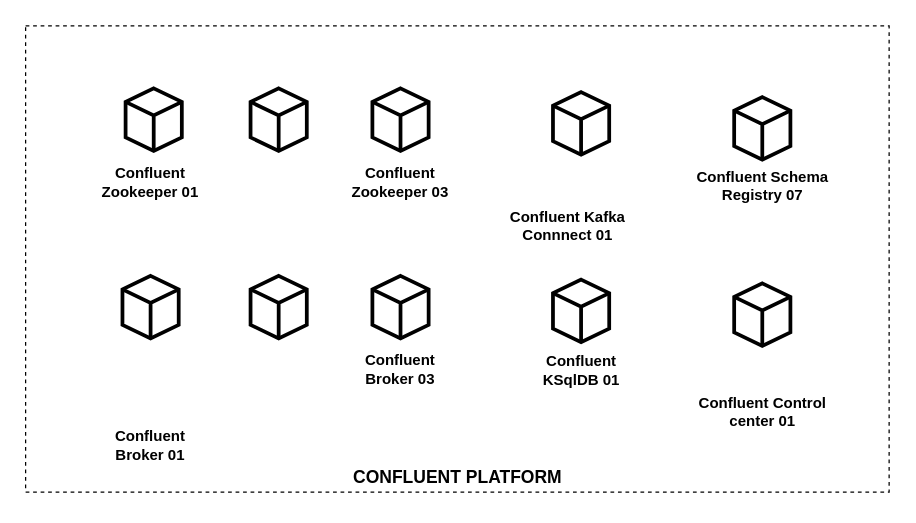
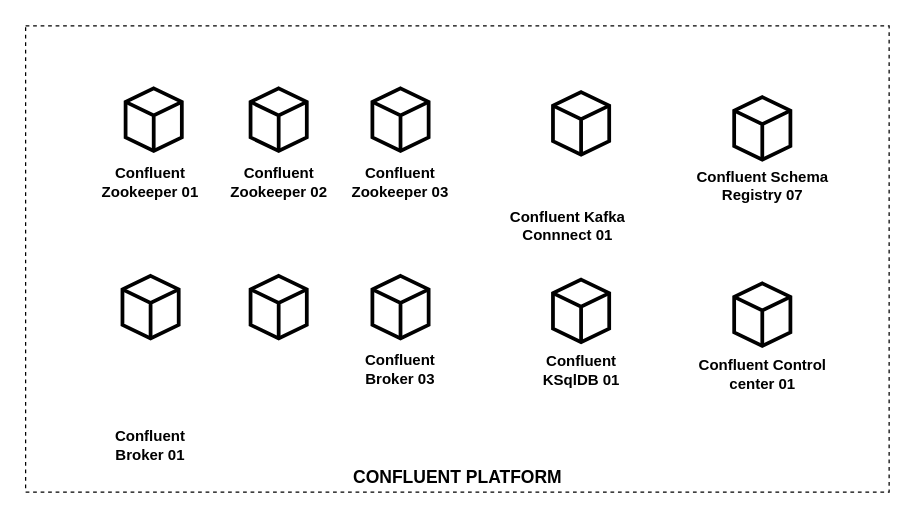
+ <mxCell id="11" value="Confluent Zookeeper 02" style="text;html=1;align=center;verticalAlign=middle;whiteSpace=wrap;rounded=0;fontStyle=1" vertex="1" parent="2"><mxGeometry x="162.5" y="110" width="80" height="30" as="geometry" /></mxCell>
- <mxCell id="8" value="Confluent Control center 01" style="text;html=1;align=center;verticalAlign=middle;whiteSpace=wrap;rounded=0;fontStyle=1" vertex="1" parent="2"><mxGeometry x="534.5" y="294" width="110" height="30" as="geometry" /></mxCell>
+ <mxCell id="8" value="Confluent Control center 01" style="text;html=1;align=center;verticalAlign=middle;whiteSpace=wrap;rounded=0;fontStyle=1" vertex="1" parent="2"><mxGeometry x="534.5" y="264" width="110" height="30" as="geometry" /></mxCell>
